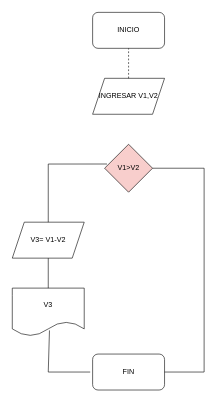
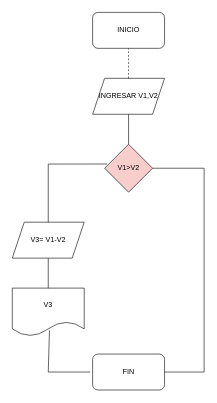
+ <mxCell id="12" value="" style="endArrow=none;html=1;rounded=0;entryX=0.5;entryY=1;entryDx=0;entryDy=0;exitX=0.5;exitY=0;exitDx=0;exitDy=0;" edge="1" parent="1" source="4" target="3"><mxGeometry width="50" height="50" relative="1" as="geometry"><mxPoint x="200" y="240" as="sourcePoint" /><mxPoint x="250" y="190" as="targetPoint" /></mxGeometry></mxCell>
